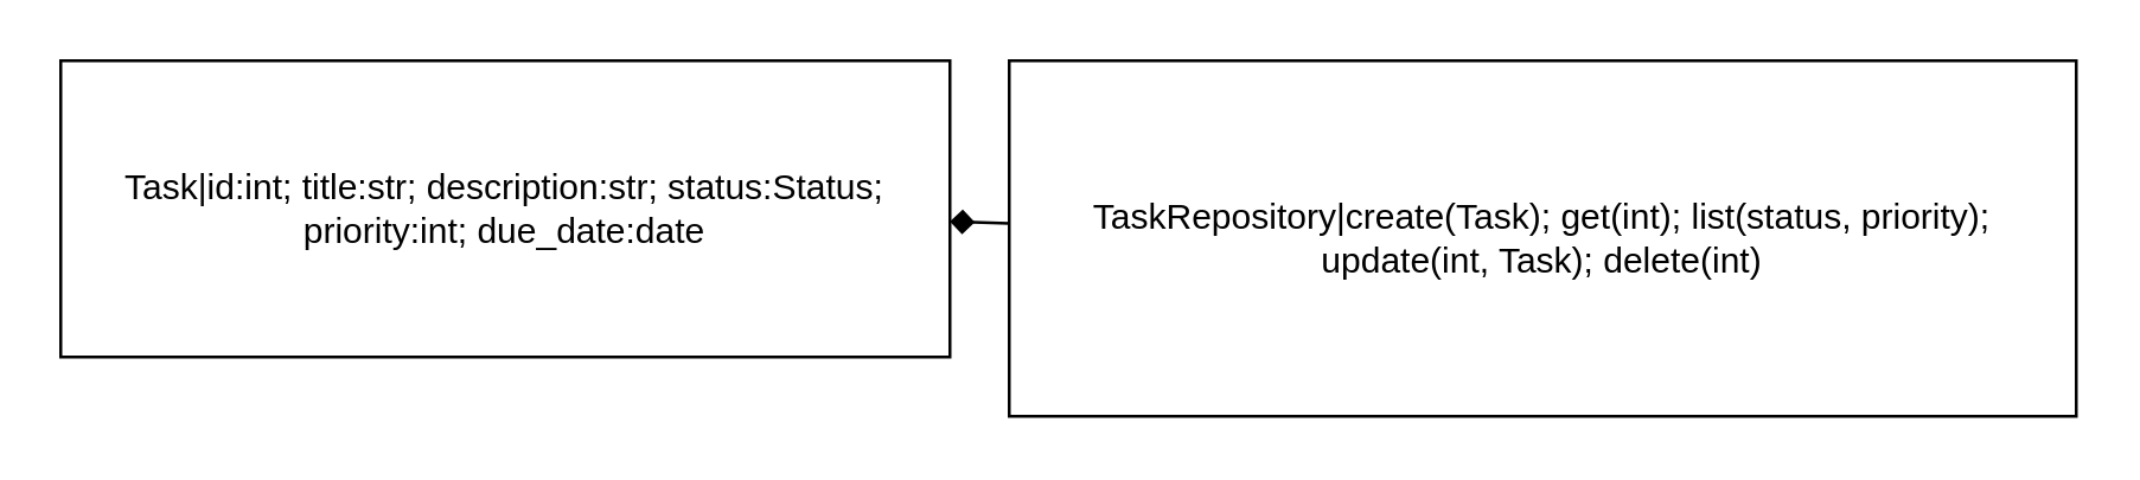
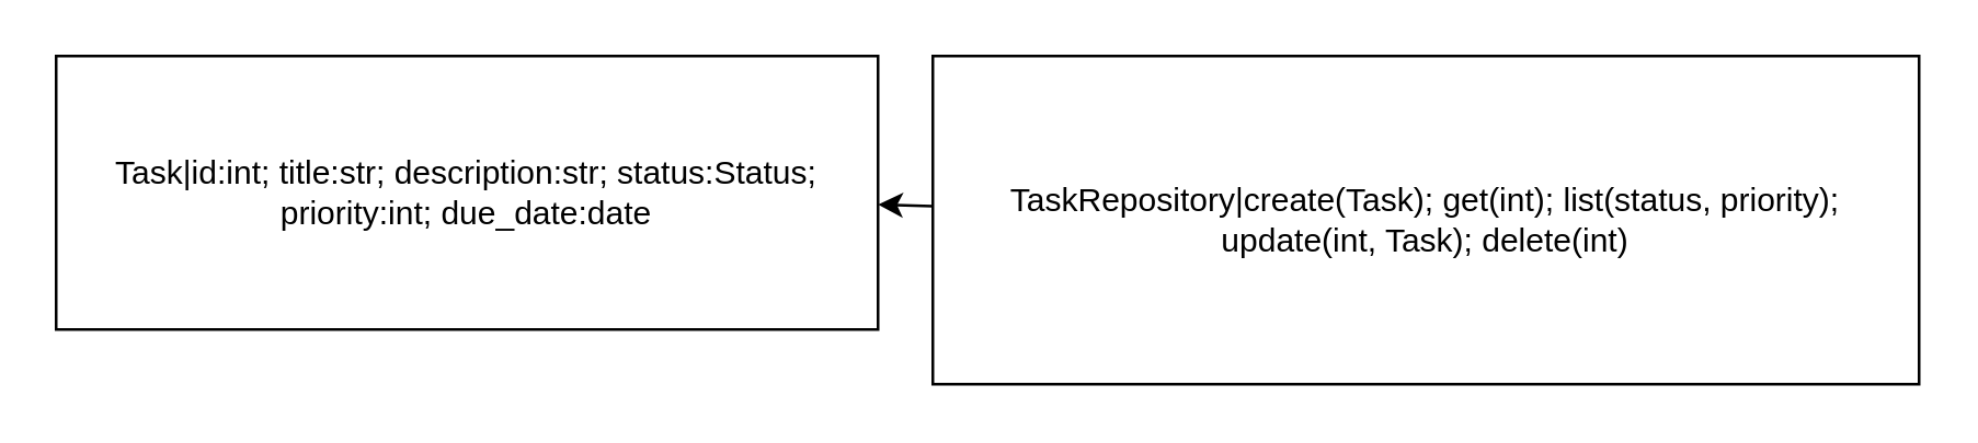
- <mxCell id="4" edge="1" parent="1" source="3" target="2" style="endArrow=diamond;"><mxGeometry relative="1" as="geometry" /></mxCell>
+ <mxCell id="4" edge="1" parent="1" source="3" target="2"><mxGeometry relative="1" as="geometry" /></mxCell>
